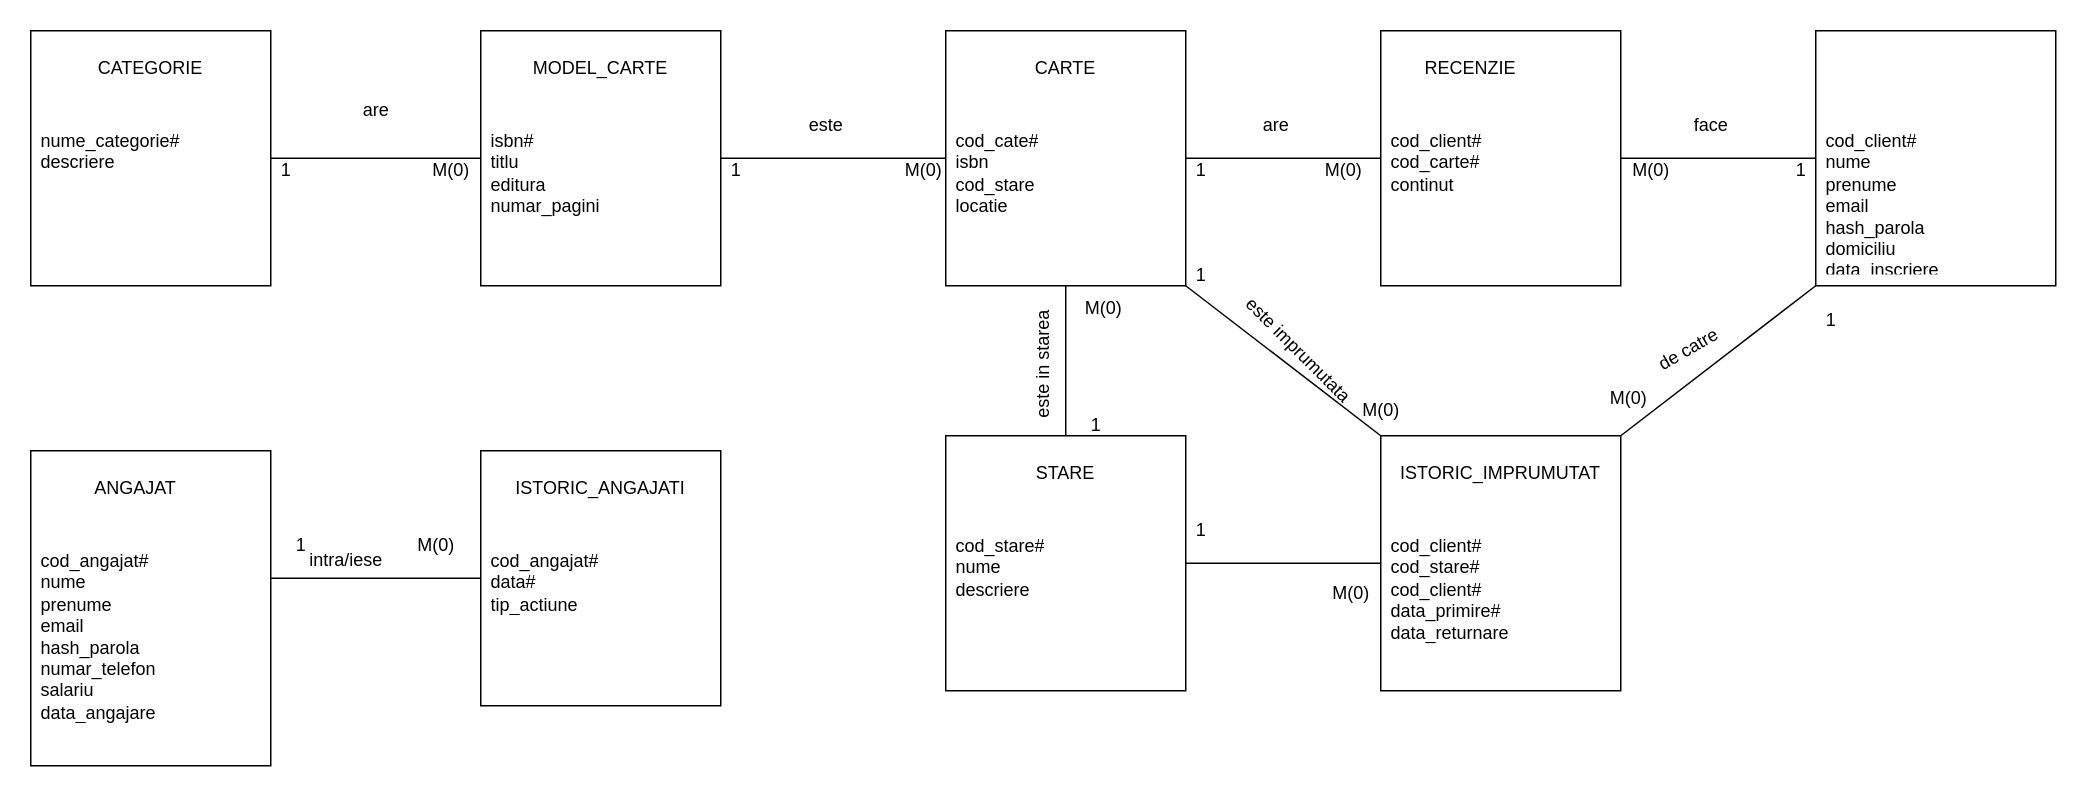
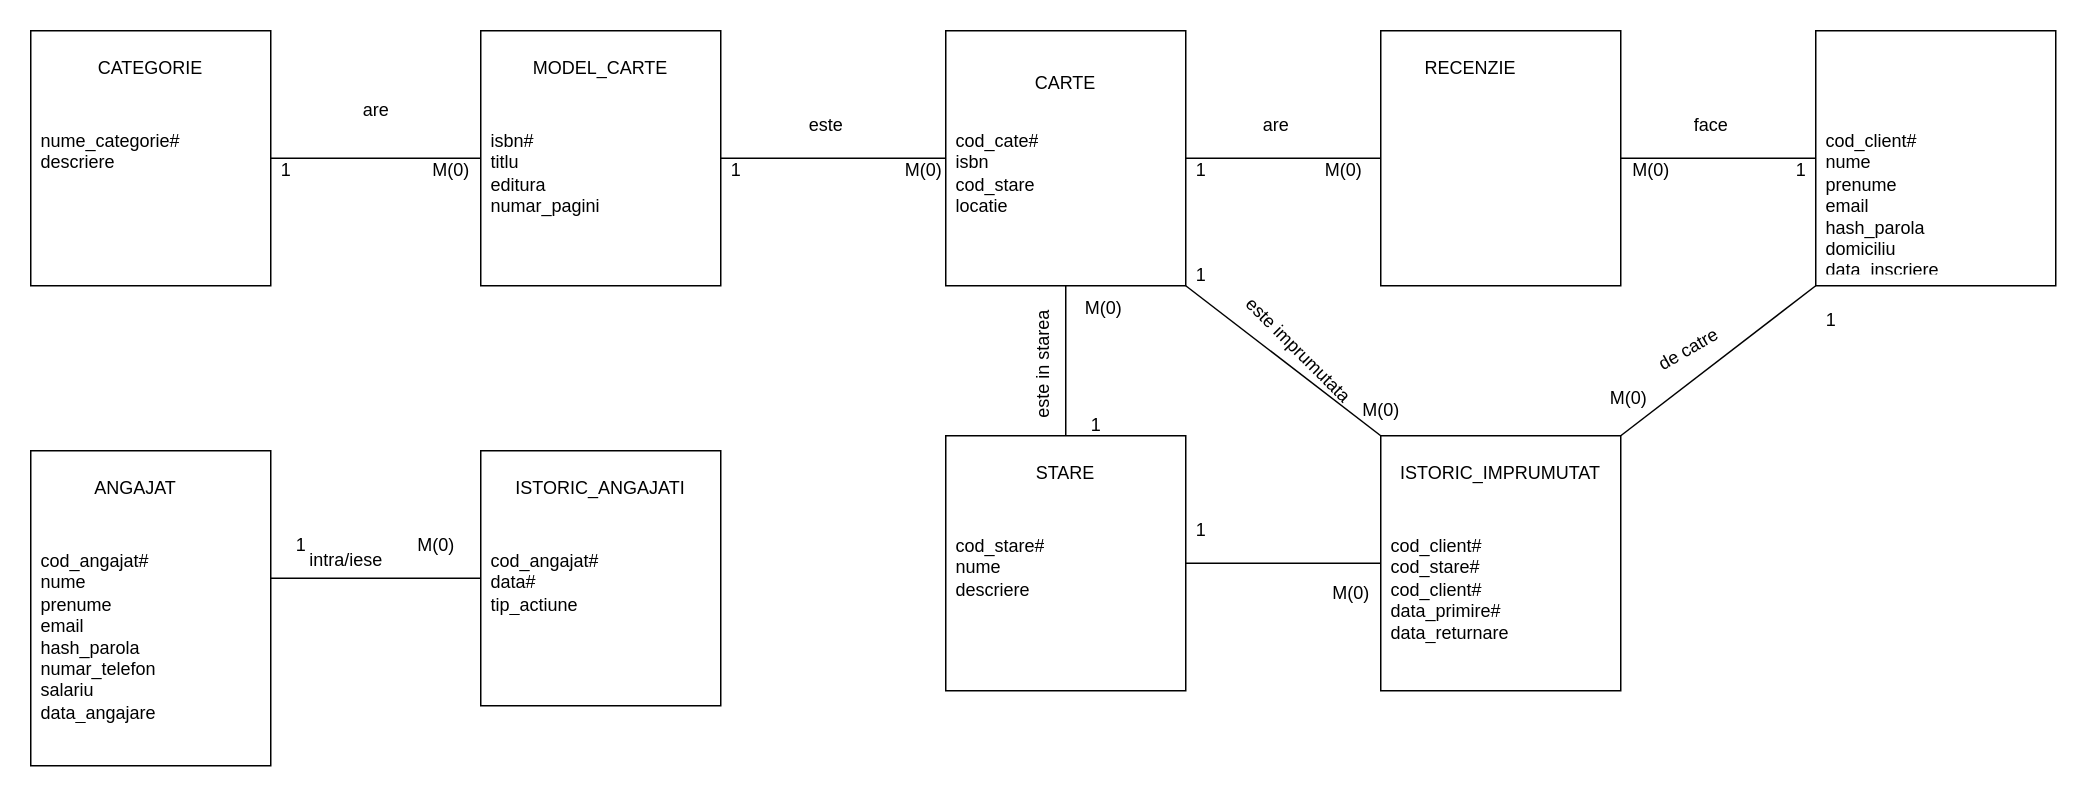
- <mxCell id="13" value="CARTE" style="text;html=1;align=center;verticalAlign=middle;whiteSpace=wrap;rounded=0;" vertex="1" parent="1"><mxGeometry x="680" y="30" width="60" height="30" as="geometry" /></mxCell>
+ <mxCell id="13" value="CARTE" style="text;html=1;align=center;verticalAlign=middle;whiteSpace=wrap;rounded=0;" vertex="1" parent="1"><mxGeometry x="680" y="40" width="60" height="30" as="geometry" /></mxCell>
- <mxCell id="30" value="cod_client#&lt;div&gt;cod_carte#&lt;/div&gt;&lt;div&gt;continut&lt;/div&gt;" style="text;html=1;whiteSpace=wrap;overflow=hidden;rounded=0;" vertex="1" parent="1"><mxGeometry x="925" y="80" width="150" height="90" as="geometry" /></mxCell>
